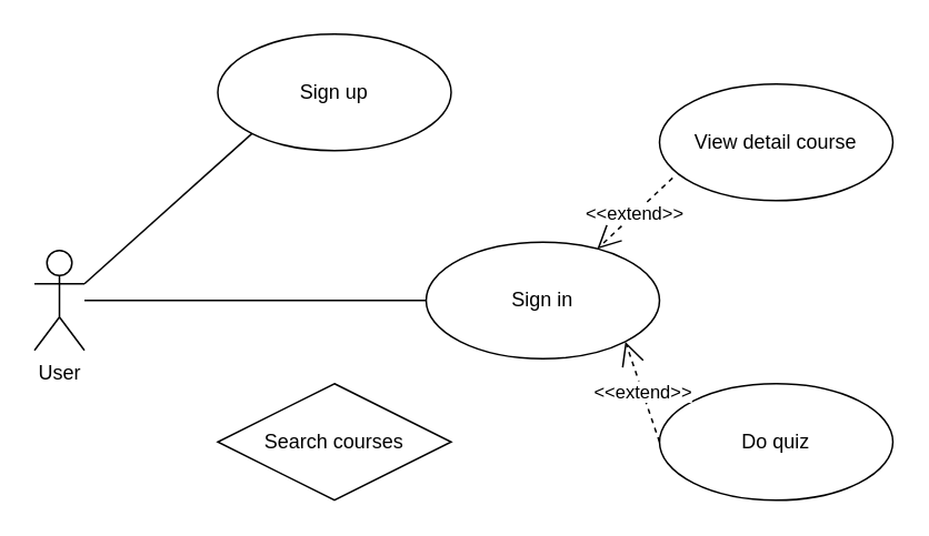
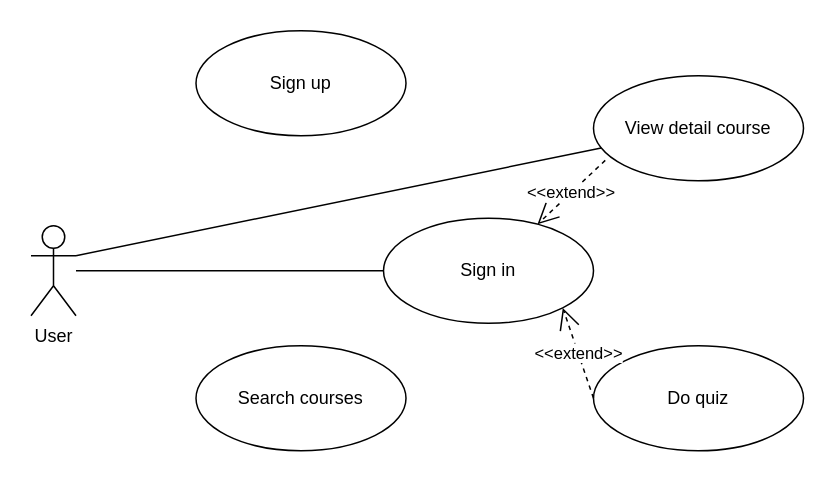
- <mxCell id="8" value="" style="endArrow=none;html=1;rounded=0;entryX=0;entryY=1;entryDx=0;entryDy=0;exitX=1;exitY=0.333;exitDx=0;exitDy=0;exitPerimeter=0;" edge="1" parent="1" source="2" target="3"><mxGeometry width="50" height="50" relative="1" as="geometry"><mxPoint x="100" y="210" as="sourcePoint" /><mxPoint x="150" y="160" as="targetPoint" /></mxGeometry></mxCell>
+ <mxCell id="8" value="" style="endArrow=none;html=1;rounded=0;exitX=1;exitY=0.333;exitDx=0;exitDy=0;exitPerimeter=0;" edge="1" parent="1" source="2" target="6"><mxGeometry width="50" height="50" relative="1" as="geometry"><mxPoint x="100" y="210" as="sourcePoint" /><mxPoint x="150" y="160" as="targetPoint" /></mxGeometry></mxCell>
- <mxCell id="5" value="Search courses" style="rhombus;whiteSpace=wrap;html=1;" vertex="1" parent="1"><mxGeometry x="130" y="230" width="140" height="70" as="geometry" /></mxCell>
+ <mxCell id="5" value="Search courses" style="ellipse;whiteSpace=wrap;html=1;" vertex="1" parent="1"><mxGeometry x="130" y="230" width="140" height="70" as="geometry" /></mxCell>
